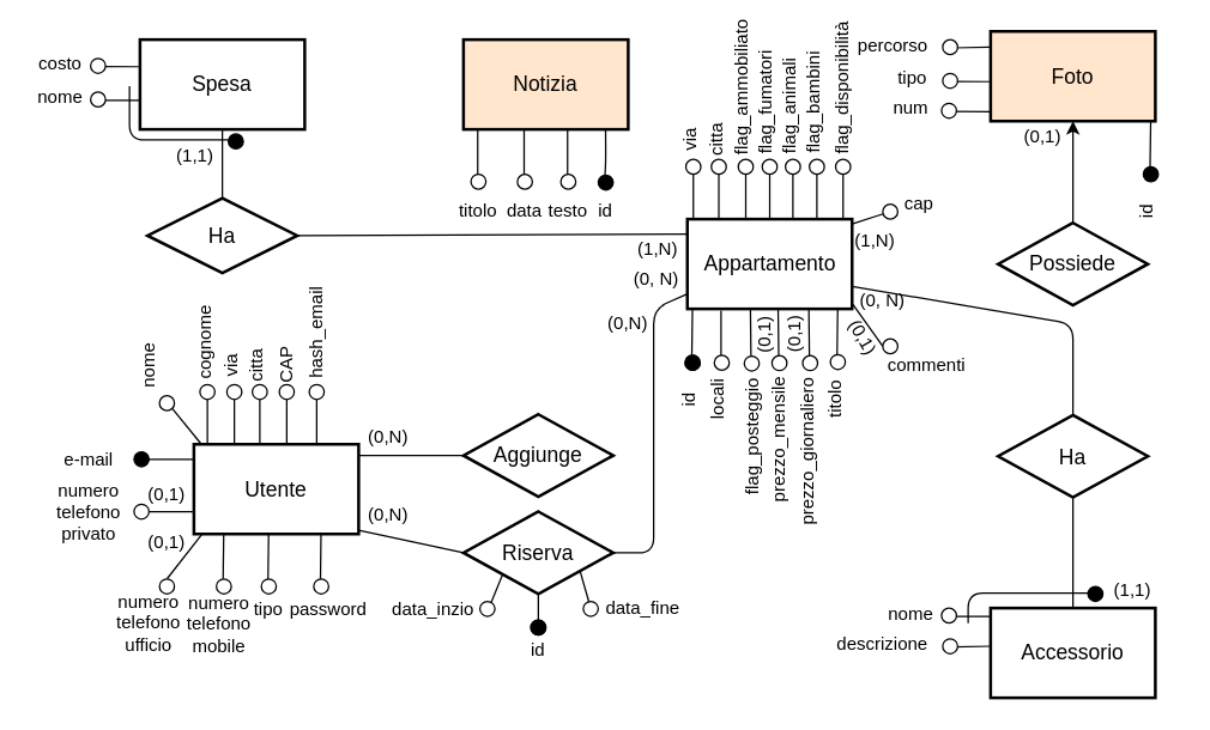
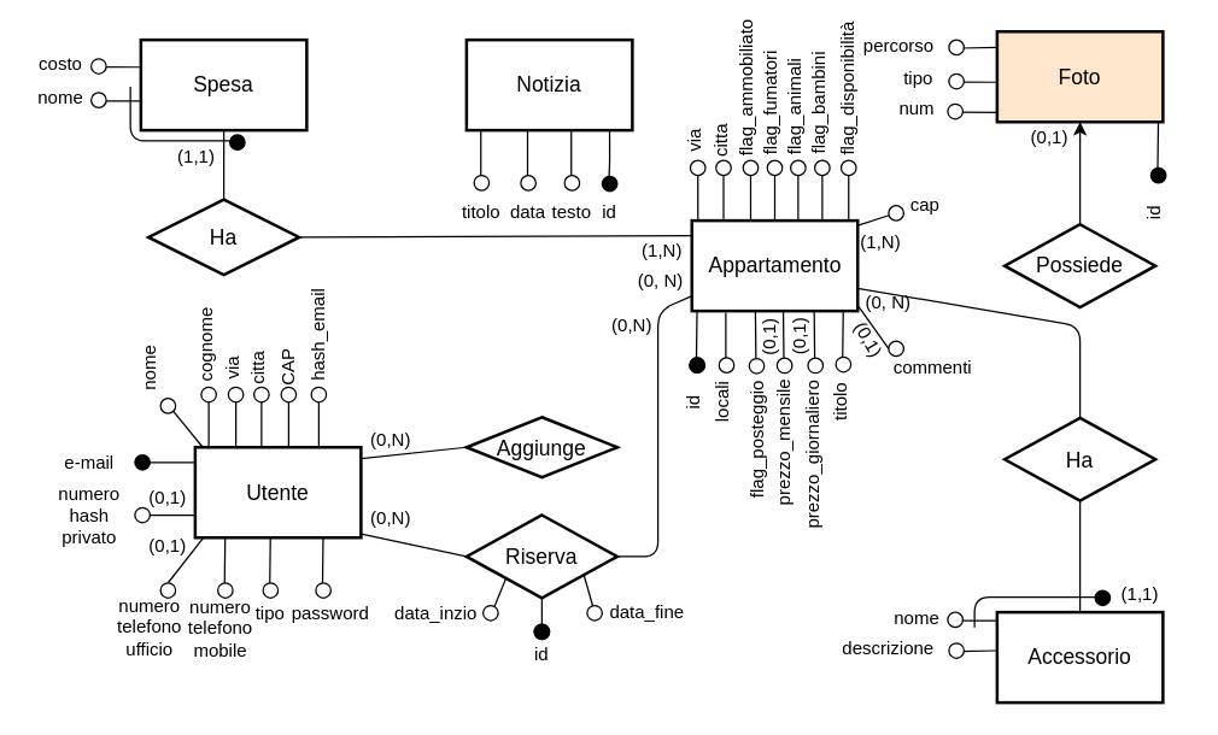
- <mxCell id="155" value="Notizia" style="strokeWidth=2;whiteSpace=wrap;html=1;align=center;fontSize=14;fillColor=#ffe6cc;" parent="1" vertex="1"><mxGeometry x="309" y="26" width="110" height="60" as="geometry" /></mxCell>
+ <mxCell id="155" value="Notizia" style="strokeWidth=2;whiteSpace=wrap;html=1;align=center;fontSize=14;" parent="1" vertex="1"><mxGeometry x="309" y="26" width="110" height="60" as="geometry" /></mxCell>
- <mxCell id="23" value="Aggiunge" style="shape=rhombus;strokeWidth=2;fontSize=17;perimeter=rhombusPerimeter;whiteSpace=wrap;html=1;align=center;fontSize=14;" parent="1" vertex="1"><mxGeometry x="309" y="276.5" width="100" height="55" as="geometry" /></mxCell>
+ <mxCell id="23" value="Aggiunge" style="shape=rhombus;strokeWidth=2;fontSize=17;perimeter=rhombusPerimeter;whiteSpace=wrap;html=1;align=center;fontSize=14;" parent="1" vertex="1"><mxGeometry x="309" y="276.5" width="100" height="40" as="geometry" /></mxCell>
- <mxCell id="14" value="numero&lt;br&gt;telefono&lt;br&gt;privato" style="text;html=1;strokeColor=none;fillColor=none;align=center;verticalAlign=middle;whiteSpace=wrap;rounded=0;" parent="1" vertex="1"><mxGeometry x="39" y="331.5" width="40" height="20" as="geometry" /></mxCell>
+ <mxCell id="14" value="numero&lt;br&gt;hash&lt;br&gt;privato" style="text;html=1;strokeColor=none;fillColor=none;align=center;verticalAlign=middle;whiteSpace=wrap;rounded=0;" parent="1" vertex="1"><mxGeometry x="39" y="331.5" width="40" height="20" as="geometry" /></mxCell>
